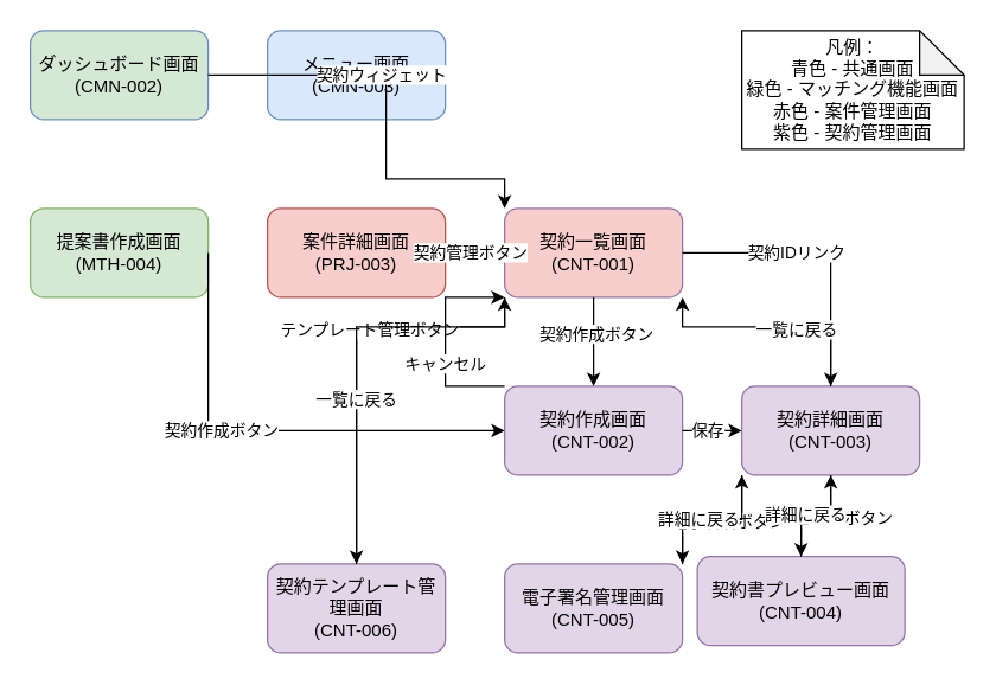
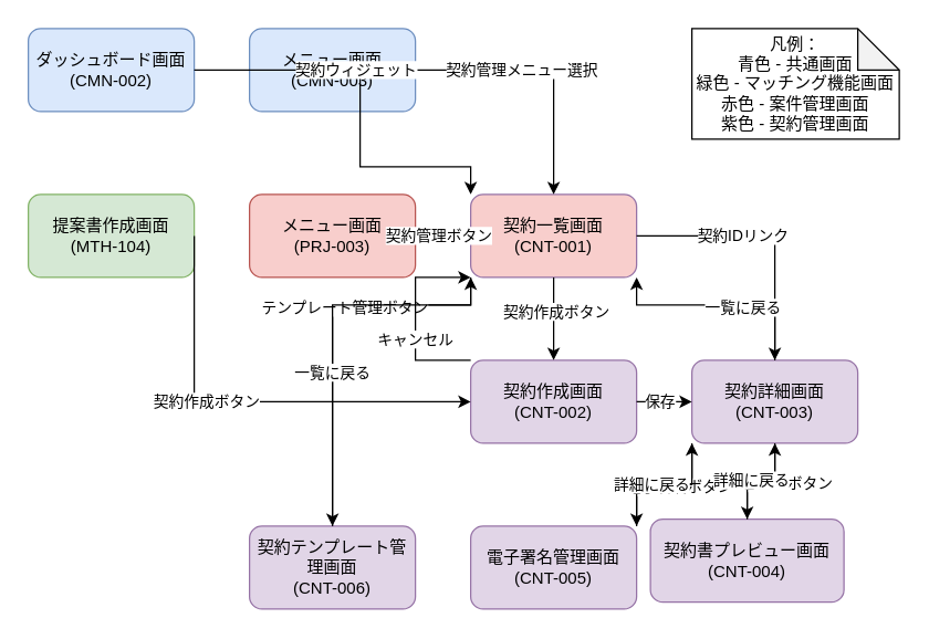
- <mxCell id="2" value="ダッシュボード画面&#10;(CMN-002)" style="rounded=1;whiteSpace=wrap;html=1;fillColor=#d5e8d4;strokeColor=#6c8ebf;" vertex="1" parent="1"><mxGeometry x="20" y="20" width="120" height="60" as="geometry" /></mxCell>
+ <mxCell id="2" value="ダッシュボード画面&#10;(CMN-002)" style="rounded=1;whiteSpace=wrap;html=1;fillColor=#dae8fc;strokeColor=#6c8ebf;" vertex="1" parent="1"><mxGeometry x="20" y="20" width="120" height="60" as="geometry" /></mxCell>
+ <mxCell id="12" style="edgeStyle=orthogonalEdgeStyle;rounded=0;orthogonalLoop=1;jettySize=auto;html=1;exitX=1;exitY=0.5;exitDx=0;exitDy=0;entryX=0.5;entryY=0;entryDx=0;entryDy=0;" edge="1" parent="1" source="3" target="6"><mxGeometry relative="1" as="geometry"><Array as="points"><mxPoint x="400" y="50" /></Array></mxGeometry></mxCell>
+ <mxCell id="13" value="契約管理メニュー選択" style="edgeLabel;html=1;align=center;verticalAlign=middle;resizable=0;points=[];" vertex="1" connectable="0" parent="12"><mxGeometry x="-0.2" y="1" relative="1" as="geometry"><mxPoint as="offset" /></mxGeometry></mxCell>
- <mxCell id="4" value="提案書作成画面&#10;(MTH-004)" style="rounded=1;whiteSpace=wrap;html=1;fillColor=#d5e8d4;strokeColor=#82b366;" vertex="1" parent="1"><mxGeometry x="20" y="140" width="120" height="60" as="geometry" /></mxCell>
+ <mxCell id="4" value="提案書作成画面&#10;(MTH-104)" style="rounded=1;whiteSpace=wrap;html=1;fillColor=#d5e8d4;strokeColor=#82b366;" vertex="1" parent="1"><mxGeometry x="20" y="140" width="120" height="60" as="geometry" /></mxCell>
- <mxCell id="5" value="案件詳細画面&#10;(PRJ-003)" style="rounded=1;whiteSpace=wrap;html=1;fillColor=#f8cecc;strokeColor=#b85450;" vertex="1" parent="1"><mxGeometry x="180" y="140" width="120" height="60" as="geometry" /></mxCell>
+ <mxCell id="5" value="メニュー画面&#10;(PRJ-003)" style="rounded=1;whiteSpace=wrap;html=1;fillColor=#f8cecc;strokeColor=#b85450;" vertex="1" parent="1"><mxGeometry x="180" y="140" width="120" height="60" as="geometry" /></mxCell>
